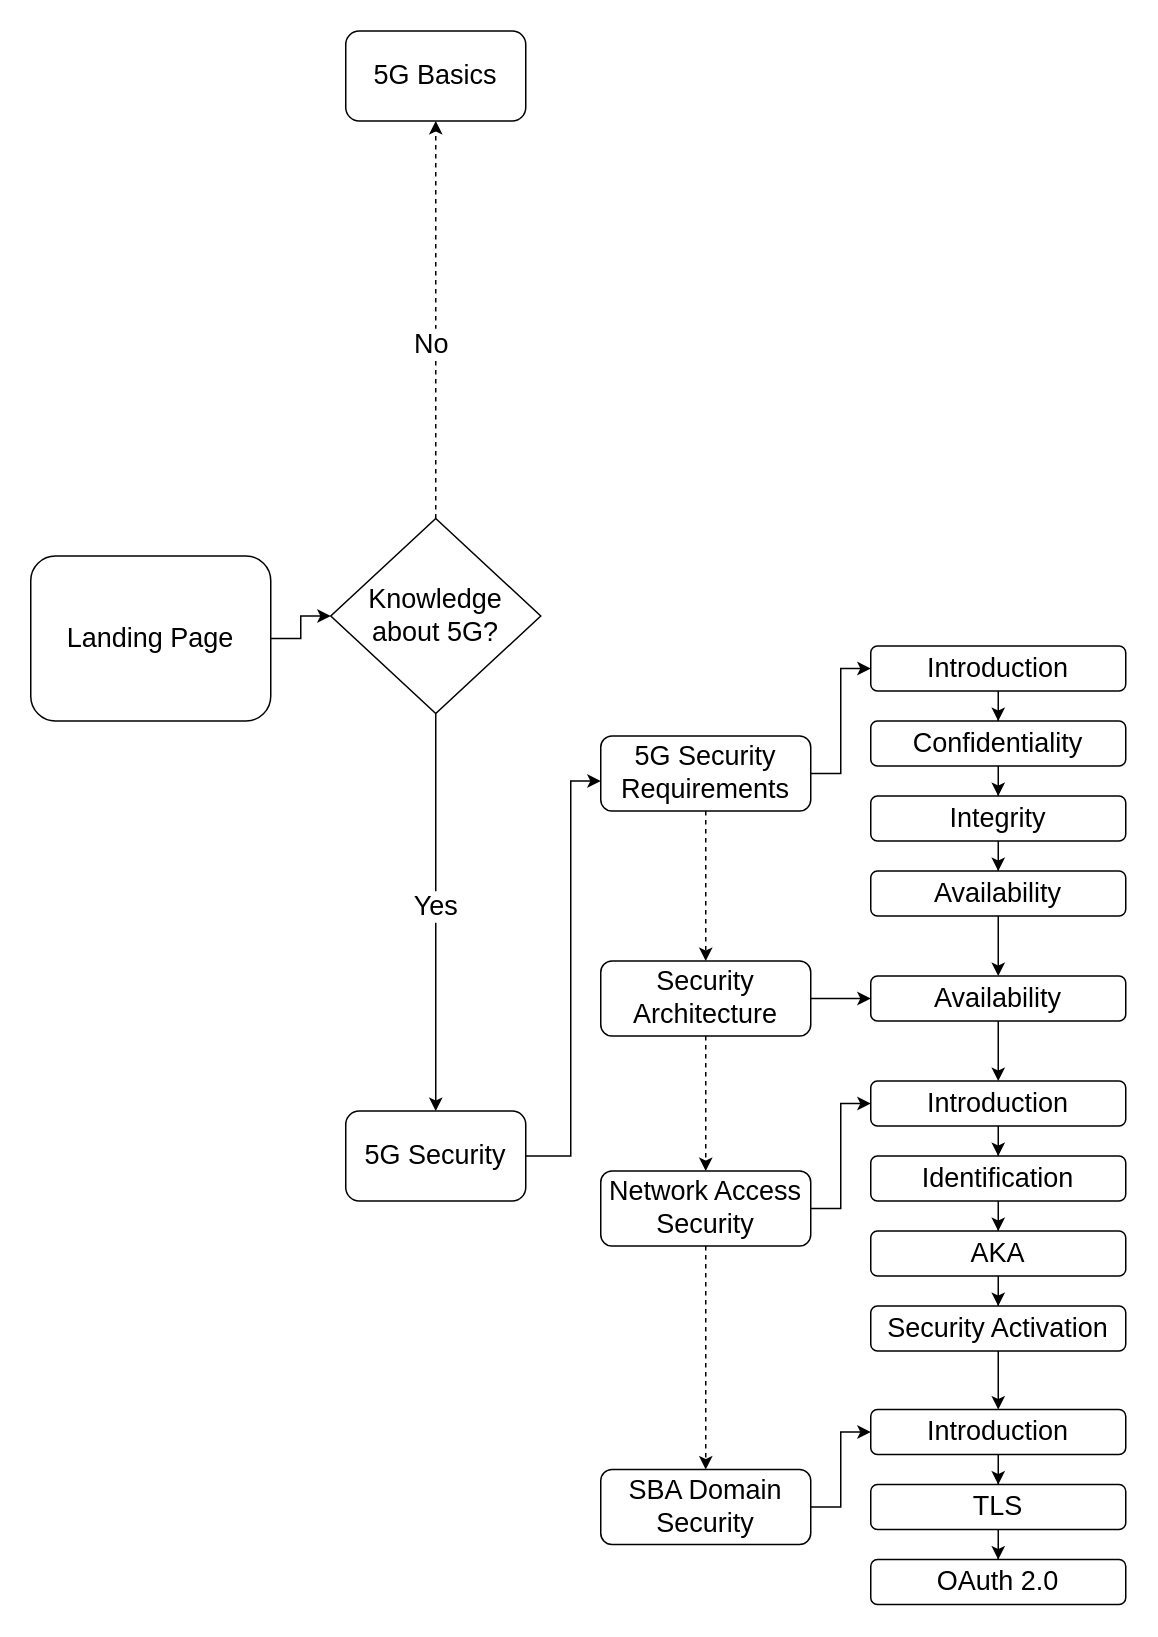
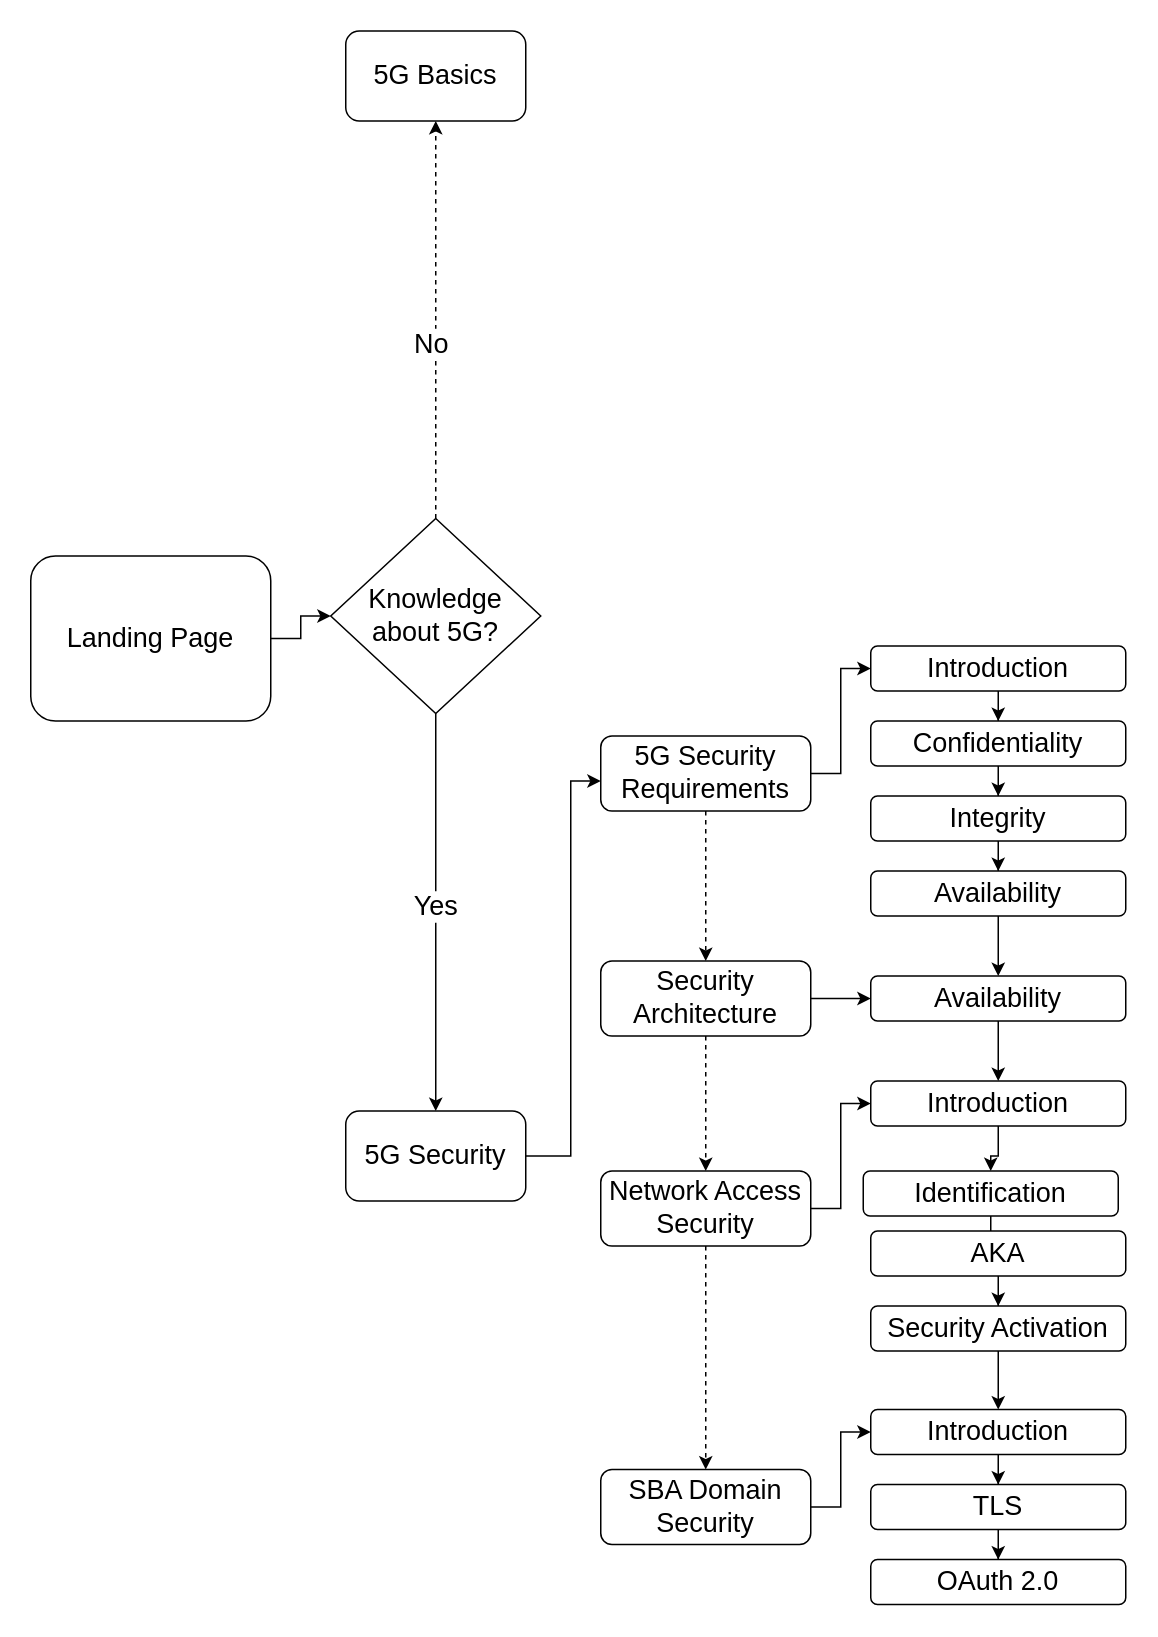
- <mxCell id="35" value="Identification" style="rounded=1;whiteSpace=wrap;html=1;fontSize=18;" vertex="1" parent="1"><mxGeometry x="580" y="770" width="170" height="30" as="geometry" /></mxCell>
+ <mxCell id="35" value="Identification" style="rounded=1;whiteSpace=wrap;html=1;fontSize=18;" vertex="1" parent="1"><mxGeometry x="575" y="780" width="170" height="30" as="geometry" /></mxCell>
